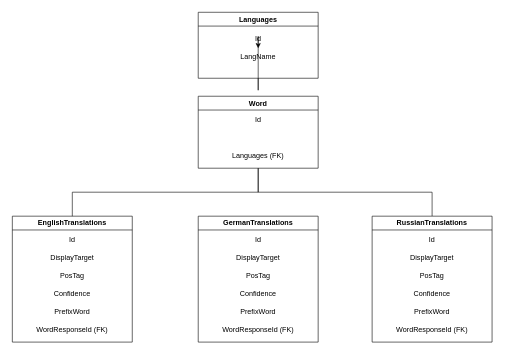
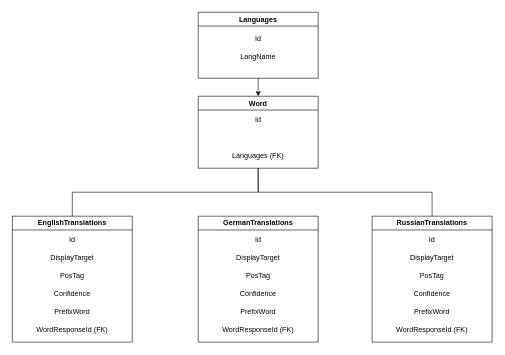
- <mxCell id="13" style="edgeStyle=orthogonalEdgeStyle;rounded=0;orthogonalLoop=1;jettySize=auto;html=1;exitX=0.5;exitY=1;exitDx=0;exitDy=0;" edge="1" parent="1" source="14" target="16"><mxGeometry relative="1" as="geometry" /></mxCell>
+ <mxCell id="13" style="edgeStyle=orthogonalEdgeStyle;rounded=0;orthogonalLoop=1;jettySize=auto;html=1;exitX=0.5;exitY=1;exitDx=0;exitDy=0;entryX=0.5;entryY=0;entryDx=0;entryDy=0;" edge="1" parent="1" source="14" target="10"><mxGeometry relative="1" as="geometry" /></mxCell>
